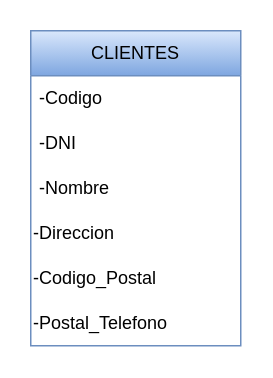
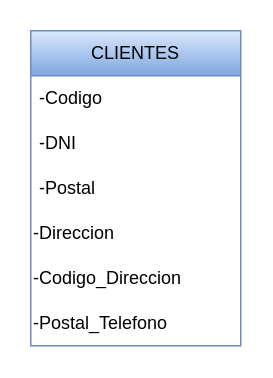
- <mxCell id="5" value="-Nombre" style="text;strokeColor=none;fillColor=none;align=left;verticalAlign=middle;spacingLeft=4;spacingRight=4;overflow=hidden;points=[[0,0.5],[1,0.5]];portConstraint=eastwest;rotatable=0;whiteSpace=wrap;html=1;" vertex="1" parent="2"><mxGeometry y="90" width="140" height="30" as="geometry" /></mxCell>
+ <mxCell id="5" value="-Postal" style="text;strokeColor=none;fillColor=none;align=left;verticalAlign=middle;spacingLeft=4;spacingRight=4;overflow=hidden;points=[[0,0.5],[1,0.5]];portConstraint=eastwest;rotatable=0;whiteSpace=wrap;html=1;" vertex="1" parent="2"><mxGeometry y="90" width="140" height="30" as="geometry" /></mxCell>
- <mxCell id="7" value="-Codigo_Postal" style="text;html=1;align=left;verticalAlign=middle;whiteSpace=wrap;rounded=0;" vertex="1" parent="2"><mxGeometry y="150" width="140" height="30" as="geometry" /></mxCell>
+ <mxCell id="7" value="-Codigo_Direccion" style="text;html=1;align=left;verticalAlign=middle;whiteSpace=wrap;rounded=0;" vertex="1" parent="2"><mxGeometry y="150" width="140" height="30" as="geometry" /></mxCell>
